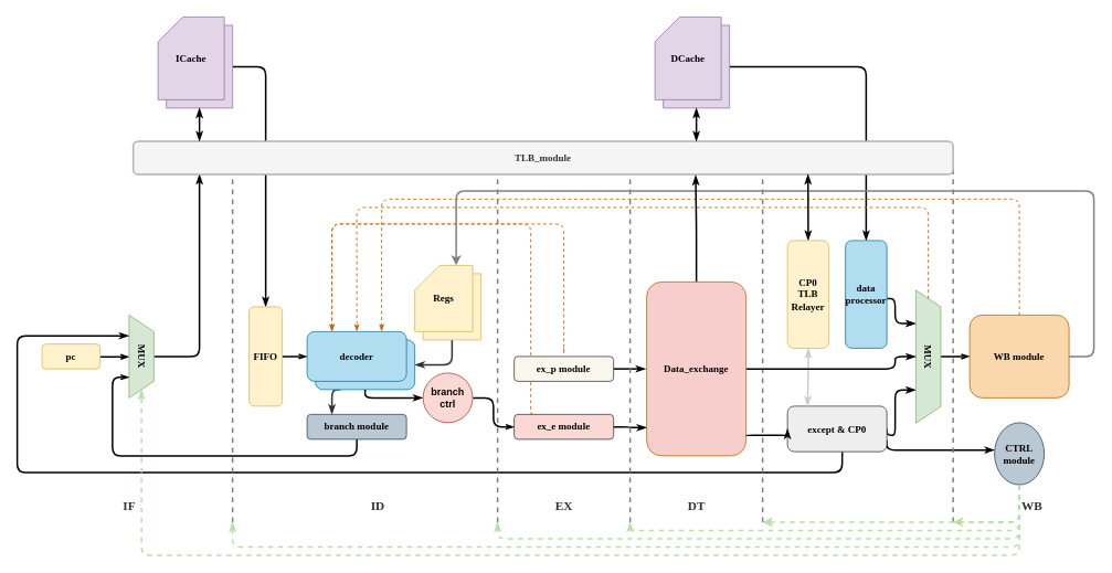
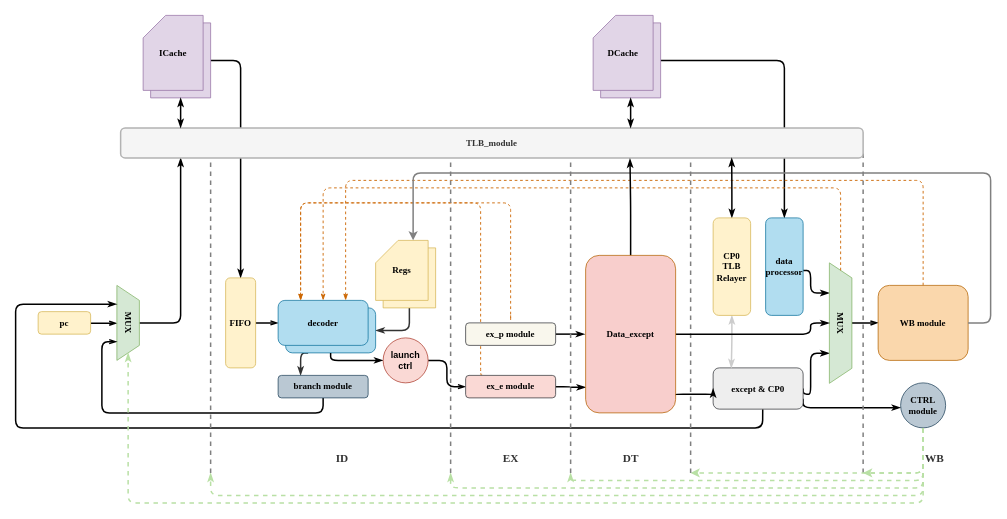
- <mxCell id="67" value="&lt;font face=&quot;Times New Roman&quot;&gt;&lt;b&gt;Data_exchange&lt;/b&gt;&lt;/font&gt;" style="rounded=1;whiteSpace=wrap;html=1;labelBackgroundColor=none;labelBorderColor=none;fillColor=#F8CECC;strokeColor=#b46504;" vertex="1" parent="1"><mxGeometry x="780" y="340" width="120" height="210" as="geometry" /></mxCell>
+ <mxCell id="67" value="&lt;font face=&quot;Times New Roman&quot;&gt;&lt;b&gt;Data_except&lt;/b&gt;&lt;/font&gt;" style="rounded=1;whiteSpace=wrap;html=1;labelBackgroundColor=none;labelBorderColor=none;fillColor=#F8CECC;strokeColor=#b46504;" vertex="1" parent="1"><mxGeometry x="780" y="340" width="120" height="210" as="geometry" /></mxCell>
- <mxCell id="23" value="&lt;b&gt;branch&lt;br&gt;ctrl&lt;/b&gt;" style="ellipse;whiteSpace=wrap;html=1;aspect=fixed;labelBackgroundColor=none;fillColor=#fad9d5;strokeColor=#ae4132;" parent="1" vertex="1"><mxGeometry x="510" y="450" width="60" height="60" as="geometry" /></mxCell>
+ <mxCell id="23" value="&lt;b&gt;launch&lt;br&gt;ctrl&lt;/b&gt;" style="ellipse;whiteSpace=wrap;html=1;aspect=fixed;labelBackgroundColor=none;fillColor=#fad9d5;strokeColor=#ae4132;" parent="1" vertex="1"><mxGeometry x="510" y="450" width="60" height="60" as="geometry" /></mxCell>
- <mxCell id="45" value="&lt;font face=&quot;Times New Roman&quot;&gt;&lt;b&gt;CTRL&lt;br&gt;module&lt;/b&gt;&lt;/font&gt;" style="ellipse;whiteSpace=wrap;html=1;aspect=fixed;labelBackgroundColor=none;fillColor=#bac8d3;strokeColor=#23445d;" parent="1" vertex="1"><mxGeometry x="1200" y="510" width="60" height="75" as="geometry" /></mxCell>
+ <mxCell id="45" value="&lt;font face=&quot;Times New Roman&quot;&gt;&lt;b&gt;CTRL&lt;br&gt;module&lt;/b&gt;&lt;/font&gt;" style="ellipse;whiteSpace=wrap;html=1;aspect=fixed;labelBackgroundColor=none;fillColor=#bac8d3;strokeColor=#23445d;" parent="1" vertex="1"><mxGeometry x="1200" y="510" width="60" height="60" as="geometry" /></mxCell>
- <mxCell id="53" value="&lt;b&gt;&lt;font style=&quot;font-size: 15px;&quot;&gt;IF&lt;/font&gt;&lt;/b&gt;" style="text;html=1;resizable=0;autosize=1;align=center;verticalAlign=middle;points=[];fillColor=none;strokeColor=none;rounded=0;labelBackgroundColor=none;labelBorderColor=none;fontFamily=Times New Roman;fontColor=#333333;" parent="1" vertex="1"><mxGeometry x="140" y="600" width="30" height="20" as="geometry" /></mxCell>
